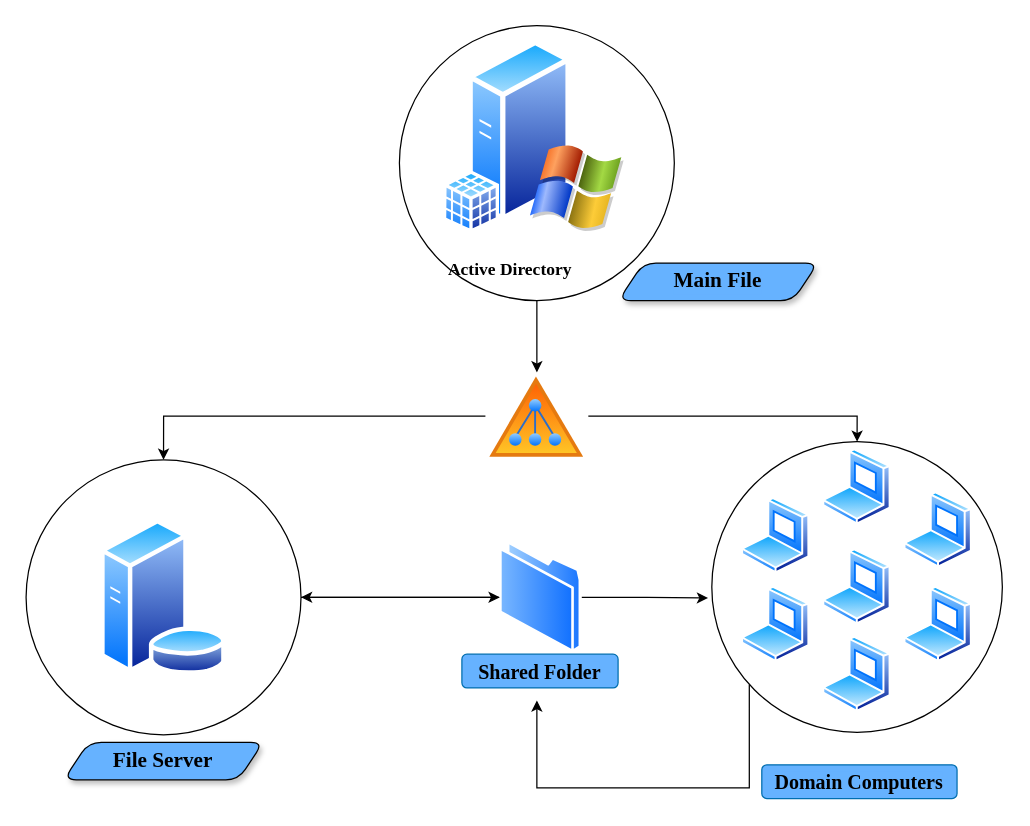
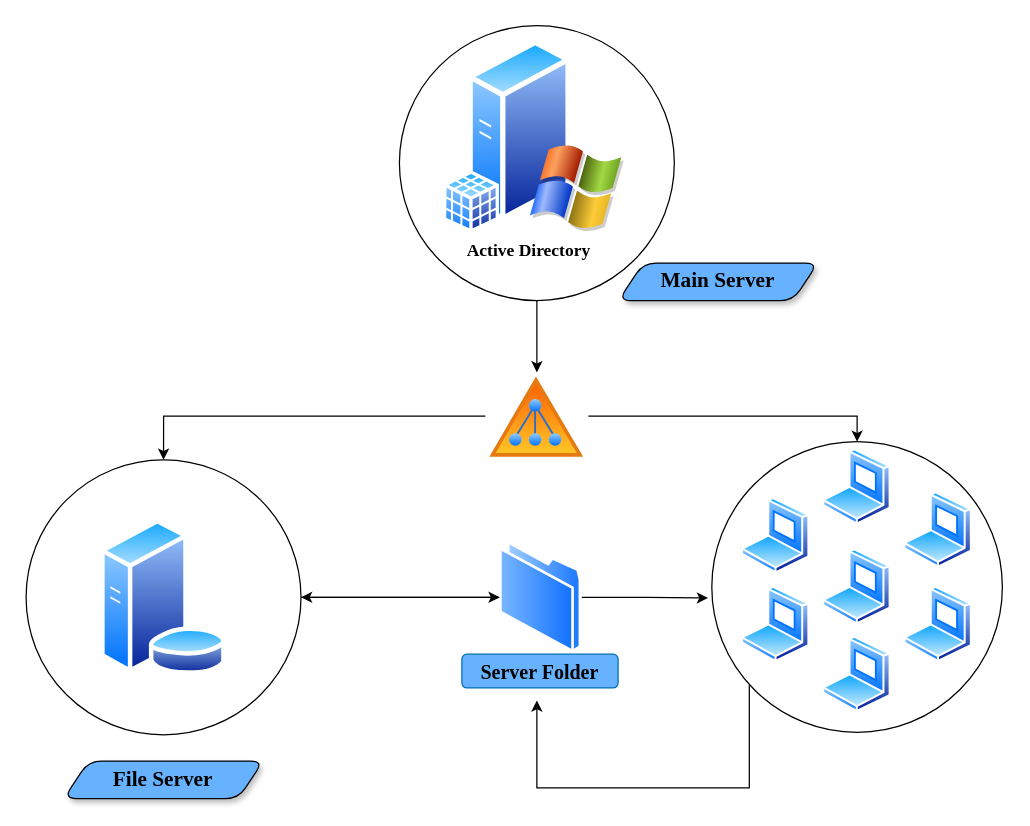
- <mxCell id="4" value="&lt;font size=&quot;1&quot; face=&quot;ubuntu&quot;&gt;&lt;b style=&quot;font-size: 14px;&quot;&gt;Active Directory&amp;nbsp;&lt;br&gt;&lt;/b&gt;&lt;/font&gt;" style="text;html=1;align=center;verticalAlign=middle;resizable=0;points=[];autosize=1;strokeColor=none;fillColor=none;rounded=0;" vertex="1" parent="1"><mxGeometry x="339.25" y="201.25" width="140" height="30" as="geometry" /></mxCell>
+ <mxCell id="4" value="&lt;font size=&quot;1&quot; face=&quot;ubuntu&quot;&gt;&lt;b style=&quot;font-size: 14px;&quot;&gt;Active Directory&amp;nbsp;&lt;br&gt;&lt;/b&gt;&lt;/font&gt;" style="text;html=1;align=center;verticalAlign=middle;resizable=0;points=[];autosize=1;strokeColor=none;fillColor=none;rounded=0;" vertex="1" parent="1"><mxGeometry x="354.25" y="186.25" width="140" height="30" as="geometry" /></mxCell>
- <mxCell id="7" value="&lt;font face=&quot;ubuntu&quot; style=&quot;font-size: 17px;&quot;&gt;Main File&lt;/font&gt;" style="shape=parallelogram;perimeter=parallelogramPerimeter;whiteSpace=wrap;html=1;fixedSize=1;fontFamily=ubuntu;fontStyle=1;fontSize=17;labelBackgroundColor=#66B2FF;fontColor=default;labelBorderColor=none;fillColor=#66B2FF;rounded=1;shadow=1;" vertex="1" parent="1"><mxGeometry x="494.25" y="210" width="159.75" height="30" as="geometry" /></mxCell>
+ <mxCell id="7" value="&lt;font face=&quot;ubuntu&quot; style=&quot;font-size: 17px;&quot;&gt;Main Server&lt;/font&gt;" style="shape=parallelogram;perimeter=parallelogramPerimeter;whiteSpace=wrap;html=1;fixedSize=1;fontFamily=ubuntu;fontStyle=1;fontSize=17;labelBackgroundColor=#66B2FF;fontColor=default;labelBorderColor=none;fillColor=#66B2FF;rounded=1;shadow=1;" vertex="1" parent="1"><mxGeometry x="494.25" y="210" width="159.75" height="30" as="geometry" /></mxCell>
- <mxCell id="27" value="&lt;font size=&quot;1&quot; face=&quot;ubuntu&quot;&gt;&lt;b style=&quot;font-size: 16px; background-color: rgb(102, 178, 255);&quot;&gt;Shared Folder&lt;/b&gt;&lt;/font&gt;" style="rounded=1;whiteSpace=wrap;html=1;fillColor=#66B2FF;strokeColor=#006EAF;fontColor=#000000;" vertex="1" parent="1"><mxGeometry x="369" y="523" width="125" height="27" as="geometry" /></mxCell>
+ <mxCell id="27" value="&lt;font size=&quot;1&quot; face=&quot;ubuntu&quot;&gt;&lt;b style=&quot;font-size: 16px; background-color: rgb(102, 178, 255);&quot;&gt;Server Folder&lt;/b&gt;&lt;/font&gt;" style="rounded=1;whiteSpace=wrap;html=1;fillColor=#66B2FF;strokeColor=#006EAF;fontColor=#000000;" vertex="1" parent="1"><mxGeometry x="369" y="523" width="125" height="27" as="geometry" /></mxCell>
- <mxCell id="26" value="&lt;font face=&quot;ubuntu&quot; style=&quot;font-size: 17px;&quot;&gt;File Server&lt;/font&gt;" style="shape=parallelogram;perimeter=parallelogramPerimeter;whiteSpace=wrap;html=1;fixedSize=1;fontFamily=ubuntu;fontStyle=1;fontSize=17;labelBackgroundColor=#66B2FF;fontColor=default;labelBorderColor=none;fillColor=#66B2FF;rounded=1;shadow=1;" vertex="1" parent="1"><mxGeometry x="50.37" y="593.5" width="159.75" height="30" as="geometry" /></mxCell>
+ <mxCell id="26" value="&lt;font face=&quot;ubuntu&quot; style=&quot;font-size: 17px;&quot;&gt;File Server&lt;/font&gt;" style="shape=parallelogram;perimeter=parallelogramPerimeter;whiteSpace=wrap;html=1;fixedSize=1;fontFamily=ubuntu;fontStyle=1;fontSize=17;labelBackgroundColor=#66B2FF;fontColor=default;labelBorderColor=none;fillColor=#66B2FF;rounded=1;shadow=1;" vertex="1" parent="1"><mxGeometry x="50.37" y="608.5" width="159.75" height="30" as="geometry" /></mxCell>
- <mxCell id="28" value="&lt;font size=&quot;1&quot; face=&quot;ubuntu&quot;&gt;&lt;b style=&quot;font-size: 16px; background-color: rgb(102, 178, 255);&quot;&gt;Domain Computers&lt;/b&gt;&lt;/font&gt;" style="rounded=1;whiteSpace=wrap;html=1;fillColor=#66B2FF;strokeColor=#006EAF;fontColor=#000000;" vertex="1" parent="1"><mxGeometry x="609" y="611.5" width="156.25" height="27" as="geometry" /></mxCell>
